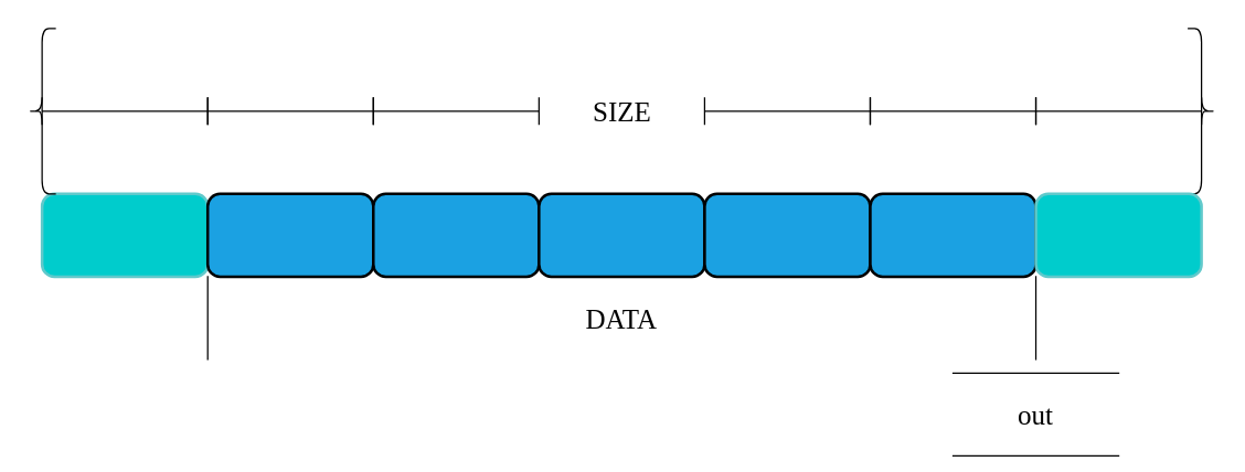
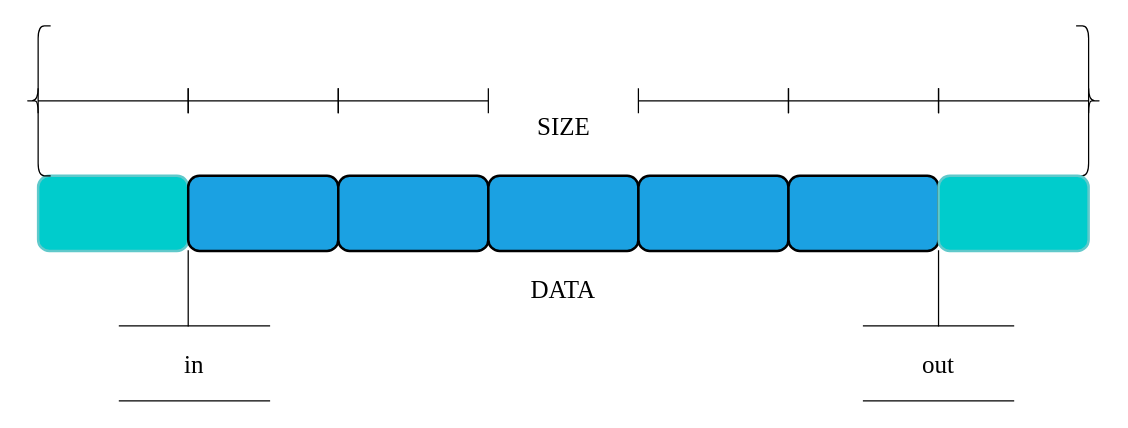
- <mxCell id="19" value="SIZE" style="text;html=1;align=center;verticalAlign=middle;resizable=0;points=[];autosize=1;strokeColor=none;fillColor=none;fontSize=20;fontFamily=Architects Daughter;rounded=1;" parent="1" vertex="1"><mxGeometry x="415" y="60" width="70" height="40" as="geometry" /></mxCell>
+ <mxCell id="19" value="SIZE" style="text;html=1;align=center;verticalAlign=middle;resizable=0;points=[];autosize=1;strokeColor=none;fillColor=none;fontSize=20;fontFamily=Architects Daughter;rounded=1;" parent="1" vertex="1"><mxGeometry x="415" y="80" width="70" height="40" as="geometry" /></mxCell>
+ <mxCell id="2" value="in" style="shape=partialRectangle;whiteSpace=wrap;html=1;left=0;right=0;fillColor=none;hachureGap=4;jiggle=2;curveFitting=1;fontFamily=Architects Daughter;fontSource=https%3A%2F%2Ffonts.googleapis.com%2Fcss%3Ffamily%3DArchitects%2BDaughter;fontSize=20;rounded=1;" parent="1" vertex="1"><mxGeometry x="95" y="260" width="120" height="60" as="geometry" /></mxCell>
- <mxCell id="18" value="out" style="shape=partialRectangle;whiteSpace=wrap;html=1;left=0;right=0;fillColor=none;hachureGap=4;jiggle=2;curveFitting=1;fontFamily=Architects Daughter;fontSource=https%3A%2F%2Ffonts.googleapis.com%2Fcss%3Ffamily%3DArchitects%2BDaughter;fontSize=20;rounded=1;" parent="1" vertex="1"><mxGeometry x="690" y="270" width="120" height="60" as="geometry" /></mxCell>
+ <mxCell id="18" value="out" style="shape=partialRectangle;whiteSpace=wrap;html=1;left=0;right=0;fillColor=none;hachureGap=4;jiggle=2;curveFitting=1;fontFamily=Architects Daughter;fontSource=https%3A%2F%2Ffonts.googleapis.com%2Fcss%3Ffamily%3DArchitects%2BDaughter;fontSize=20;rounded=1;" parent="1" vertex="1"><mxGeometry x="690" y="260" width="120" height="60" as="geometry" /></mxCell>
